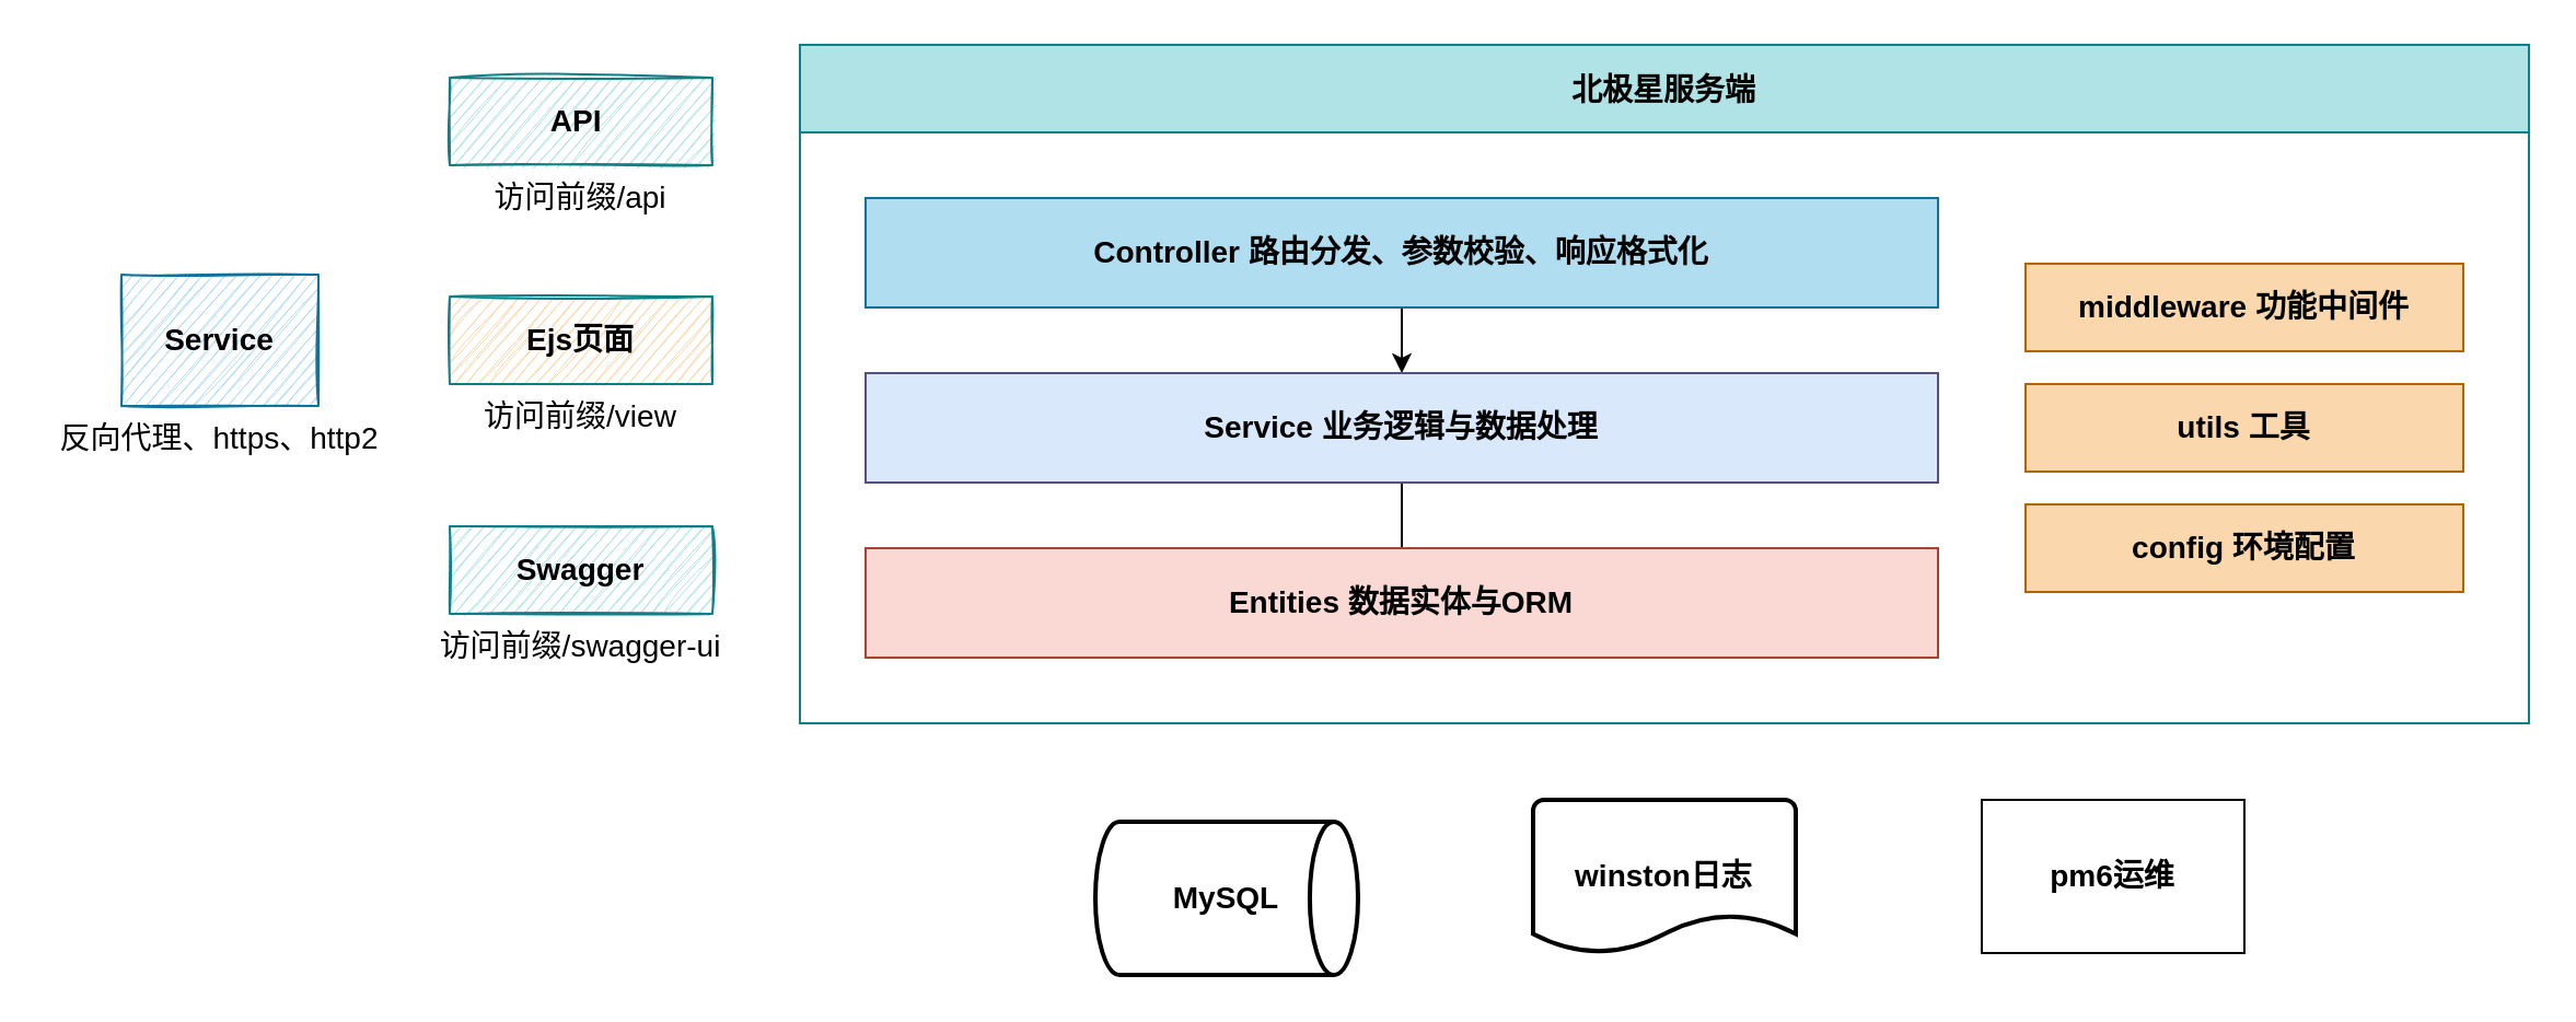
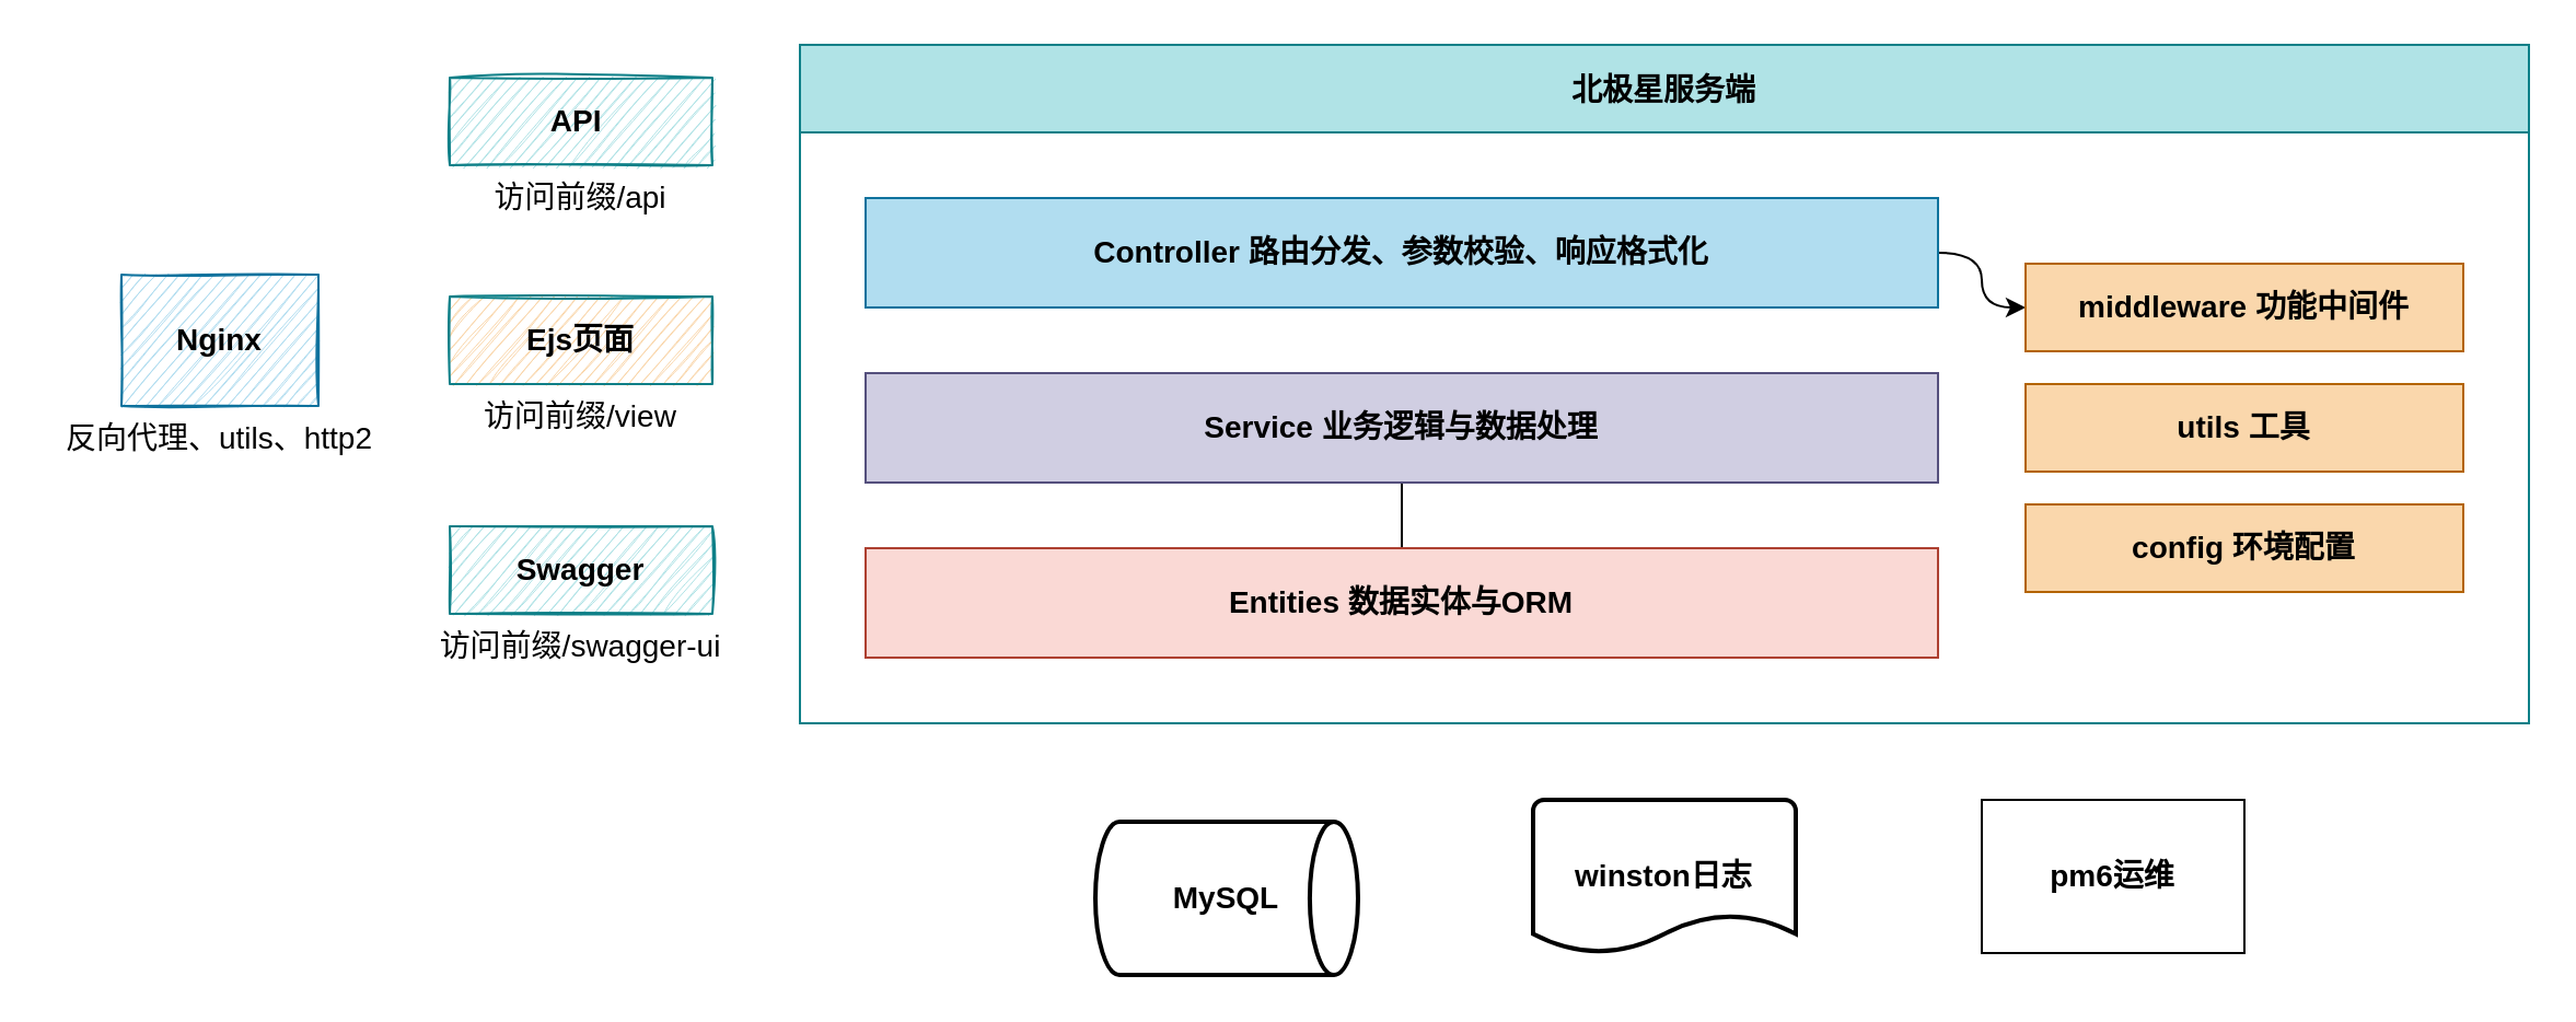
- <mxCell id="7" style="edgeStyle=orthogonalEdgeStyle;curved=1;rounded=0;orthogonalLoop=1;jettySize=auto;html=1;entryX=0.5;entryY=0;entryDx=0;entryDy=0;fontSize=14;" parent="6" source="8" target="10" edge="1"><mxGeometry relative="1" as="geometry" /></mxCell>
+ <mxCell id="7" style="edgeStyle=orthogonalEdgeStyle;curved=1;rounded=0;orthogonalLoop=1;jettySize=auto;html=1;fontSize=14;" parent="6" source="8" target="11" edge="1"><mxGeometry relative="1" as="geometry" /></mxCell>
- <mxCell id="19" value="Service" style="rounded=0;whiteSpace=wrap;html=1;glass=0;sketch=1;fontSize=14;strokeColor=#10739e;fillColor=#b1ddf0;fontStyle=1" parent="1" vertex="1"><mxGeometry x="55" y="125" width="90" height="60" as="geometry" /></mxCell>
+ <mxCell id="19" value="Nginx" style="rounded=0;whiteSpace=wrap;html=1;glass=0;sketch=1;fontSize=14;strokeColor=#10739e;fillColor=#b1ddf0;fontStyle=1" parent="1" vertex="1"><mxGeometry x="55" y="125" width="90" height="60" as="geometry" /></mxCell>
- <mxCell id="10" value="Service 业务逻辑与数据处理" style="rounded=0;whiteSpace=wrap;html=1;fillColor=#dae8fc;strokeColor=#56517e;fontSize=14;fontStyle=1;" parent="6" vertex="1"><mxGeometry x="30" y="150" width="490" height="50" as="geometry" /></mxCell>
+ <mxCell id="10" value="Service 业务逻辑与数据处理" style="rounded=0;whiteSpace=wrap;html=1;fillColor=#d0cee2;strokeColor=#56517e;fontSize=14;fontStyle=1" parent="6" vertex="1"><mxGeometry x="30" y="150" width="490" height="50" as="geometry" /></mxCell>
- <mxCell id="20" value="反向代理、https、http2" style="text;html=1;strokeColor=none;fillColor=none;align=center;verticalAlign=middle;whiteSpace=wrap;rounded=0;glass=0;sketch=0;fontSize=14;fontColor=#000000;" parent="1" vertex="1"><mxGeometry x="20" y="185" width="160" height="30" as="geometry" /></mxCell>
+ <mxCell id="20" value="反向代理、utils、http2" style="text;html=1;strokeColor=none;fillColor=none;align=center;verticalAlign=middle;whiteSpace=wrap;rounded=0;glass=0;sketch=0;fontSize=14;fontColor=#000000;" parent="1" vertex="1"><mxGeometry x="20" y="185" width="160" height="30" as="geometry" /></mxCell>
